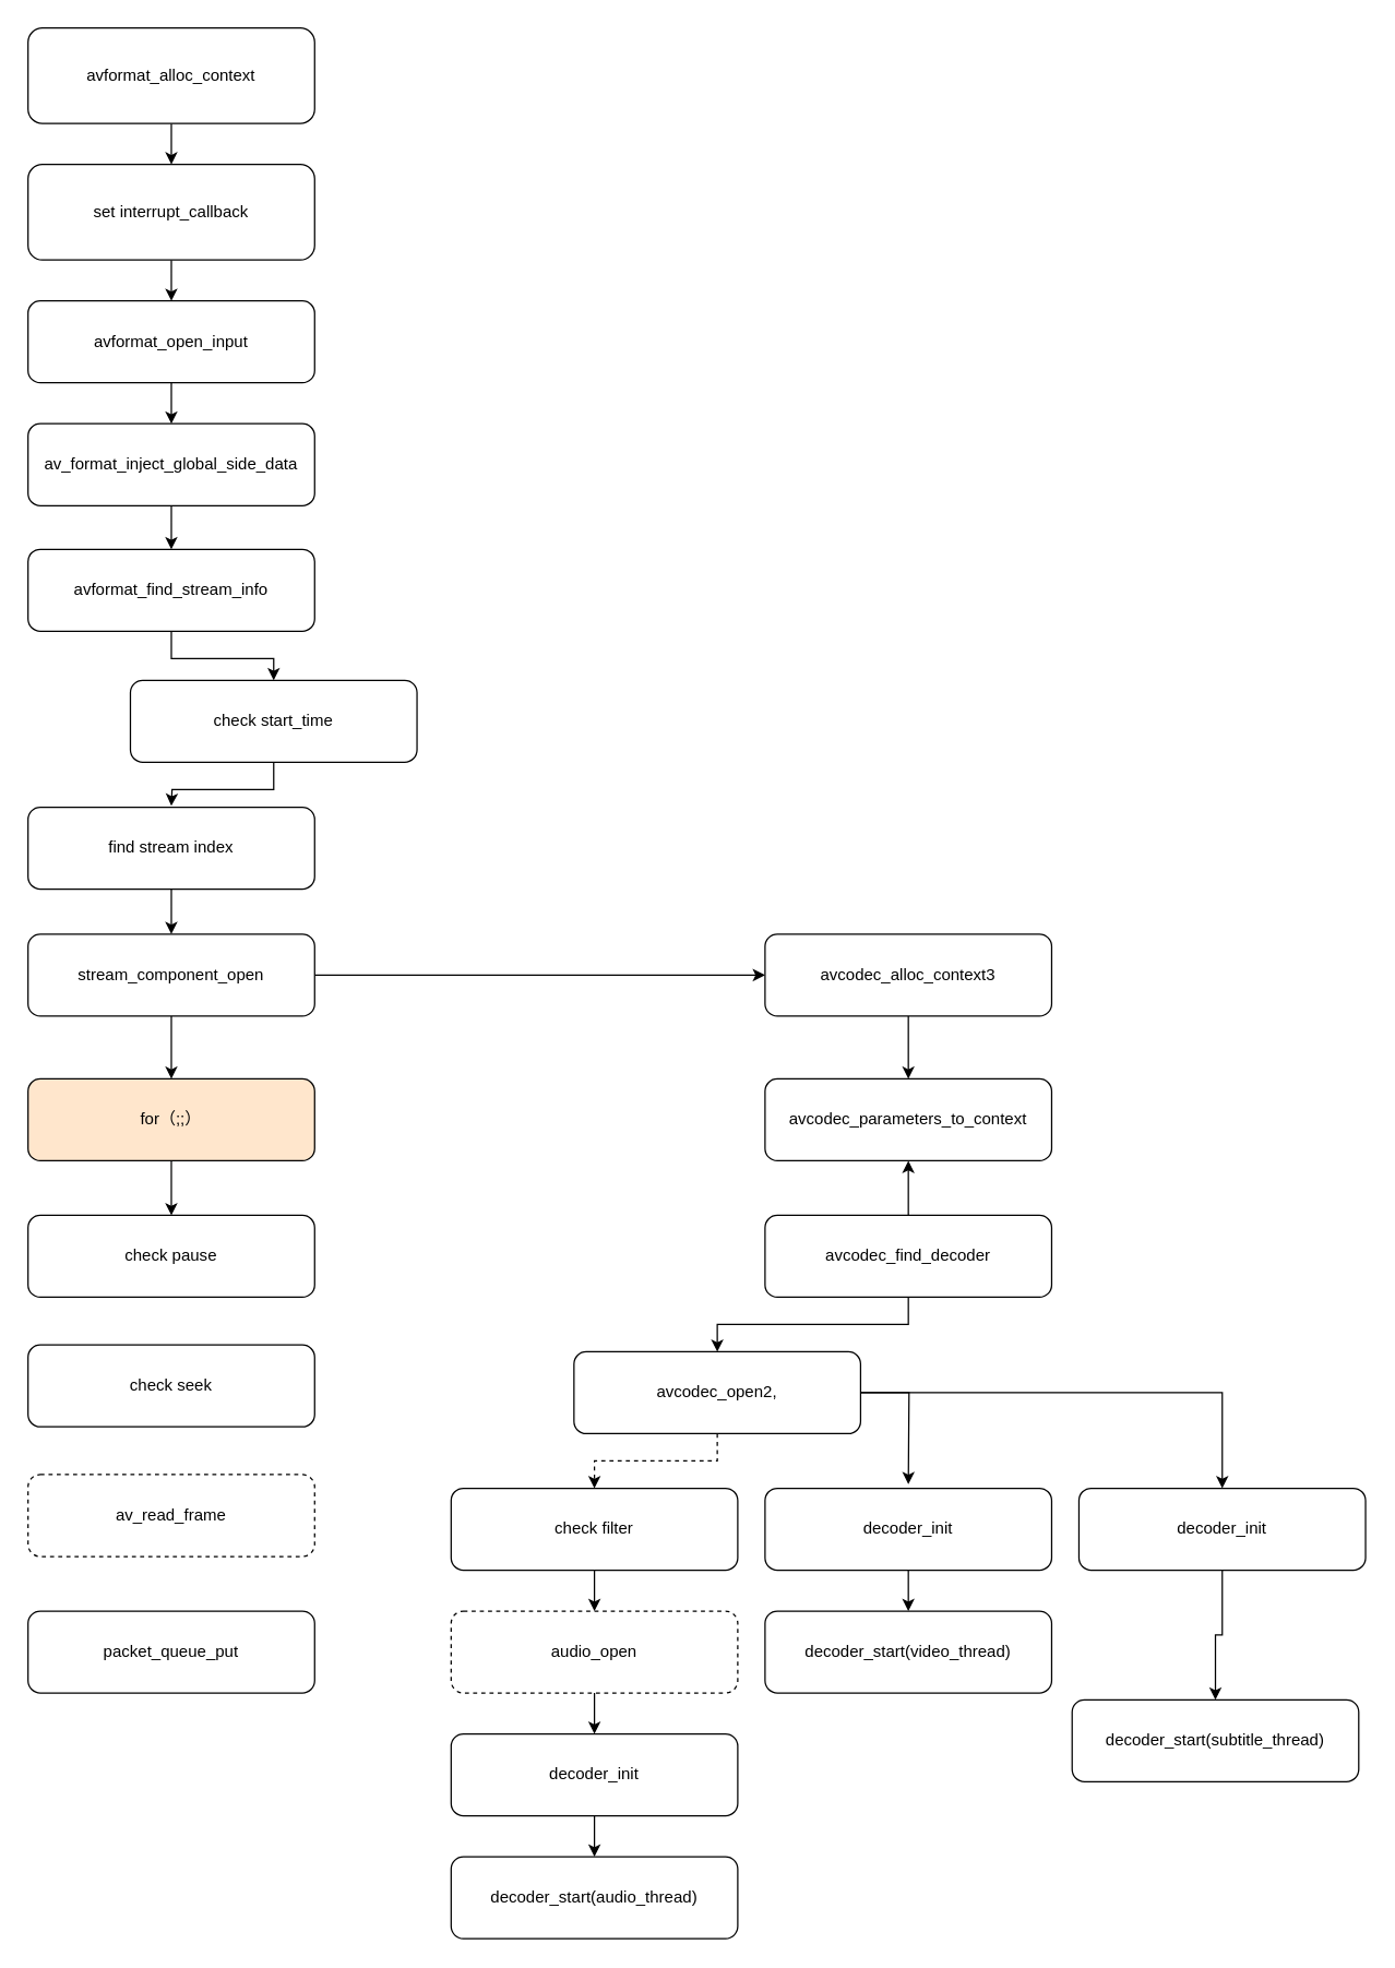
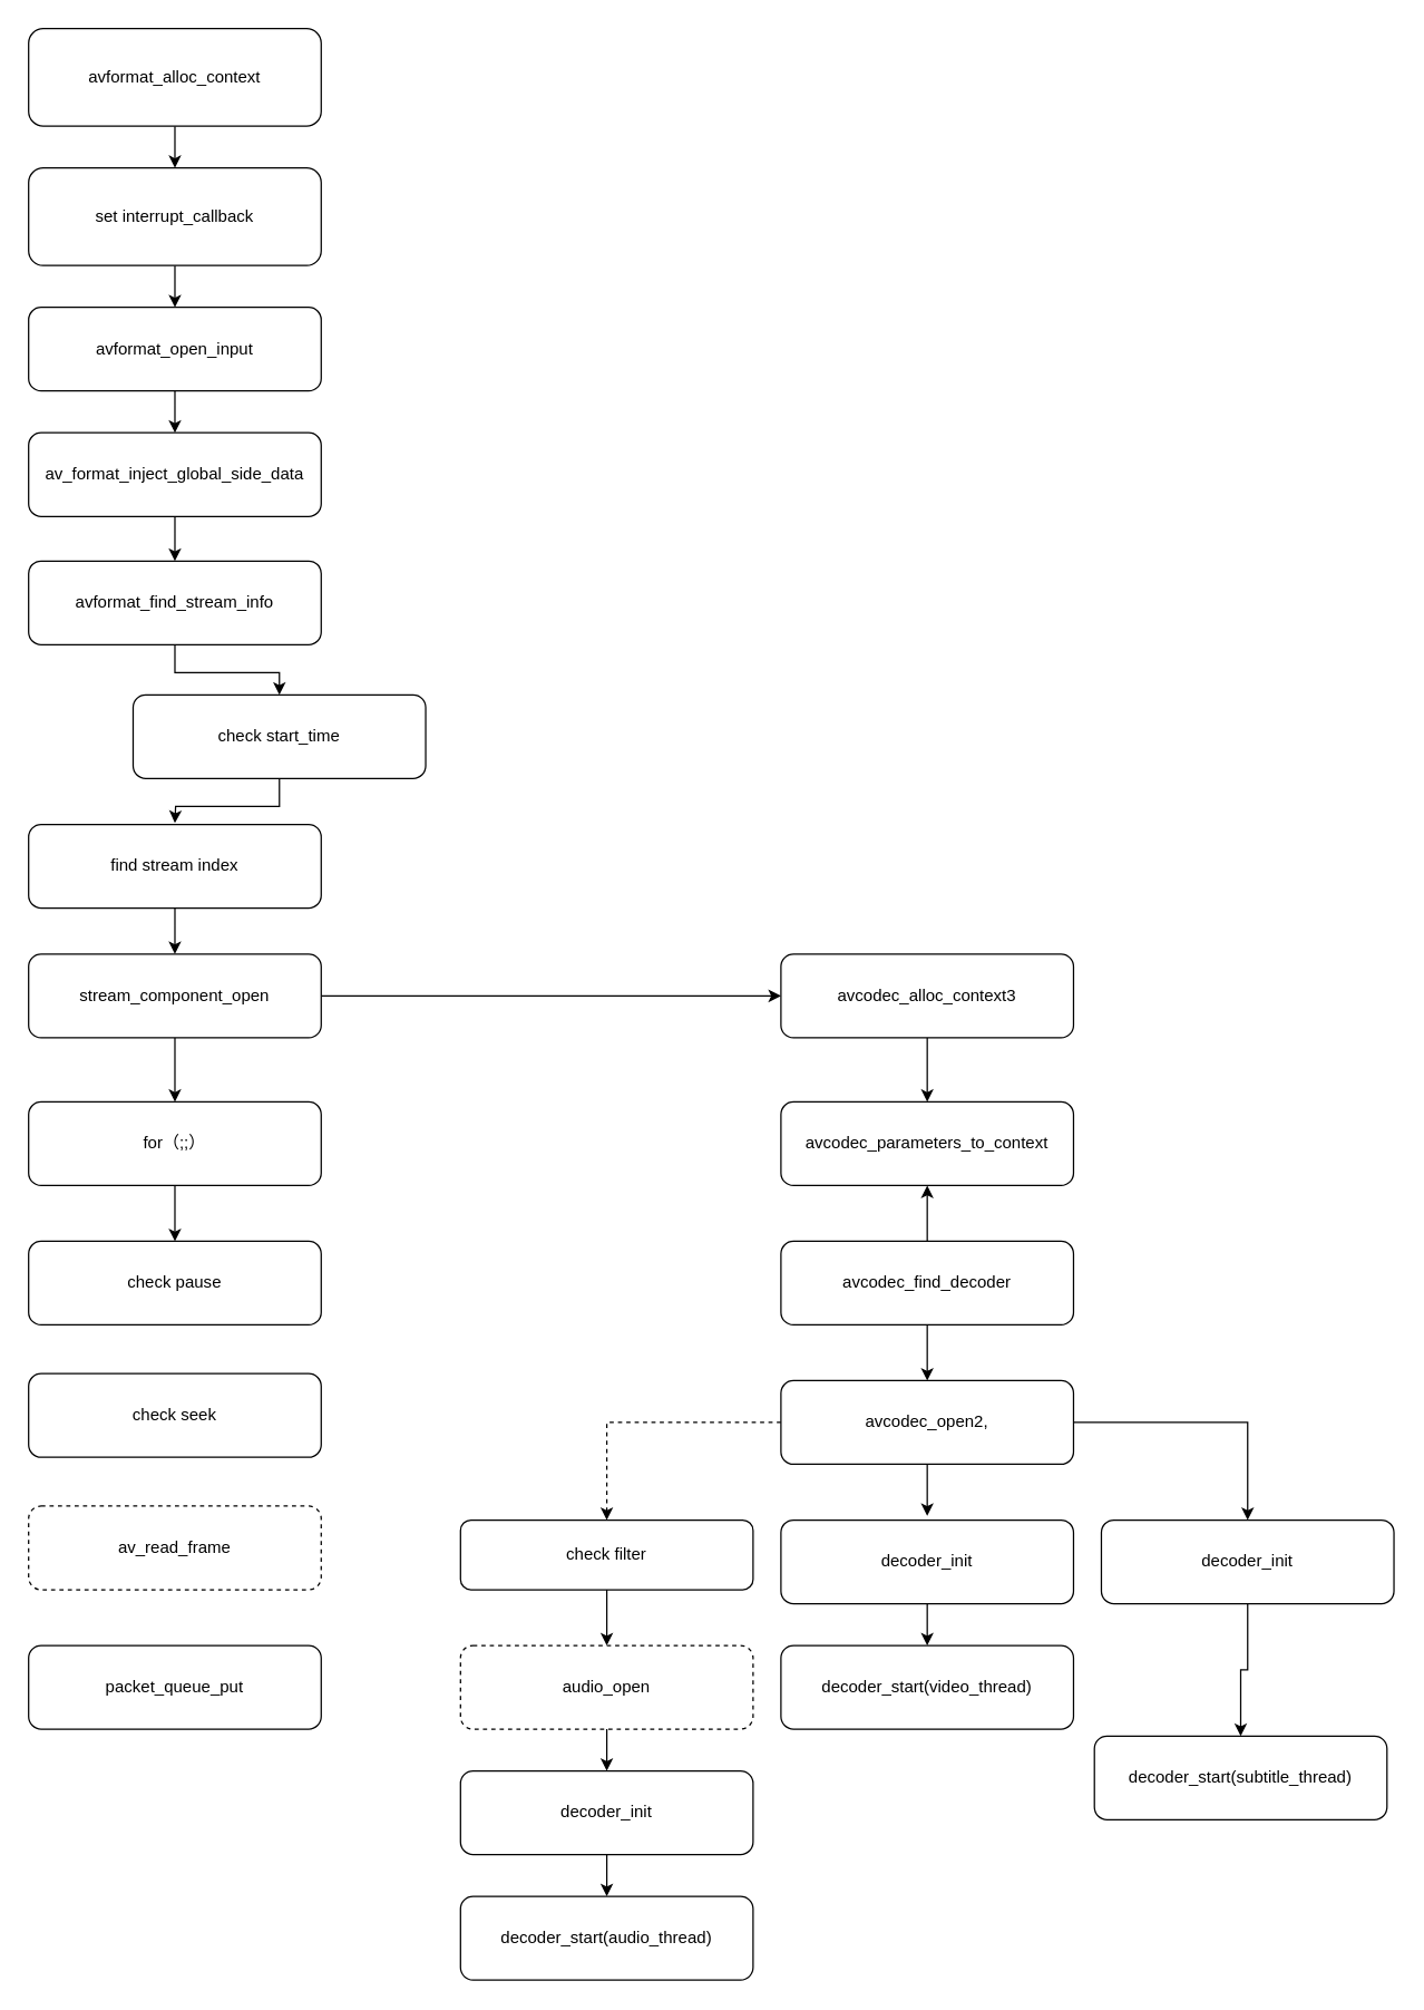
- <mxCell id="20" value="for（;;）" style="whiteSpace=wrap;html=1;rounded=1;shadow=0;strokeWidth=1;glass=0;fillColor=#ffe6cc;" vertex="1" parent="1"><mxGeometry x="20" y="790" width="210" height="60" as="geometry" /></mxCell>
+ <mxCell id="20" value="for（;;）" style="whiteSpace=wrap;html=1;rounded=1;shadow=0;strokeWidth=1;glass=0;" vertex="1" parent="1"><mxGeometry x="20" y="790" width="210" height="60" as="geometry" /></mxCell>
- <mxCell id="34" value="avcodec_open2," style="whiteSpace=wrap;html=1;rounded=1;shadow=0;strokeWidth=1;glass=0;" vertex="1" parent="1"><mxGeometry x="420" y="990" width="210" height="60" as="geometry" /></mxCell>
+ <mxCell id="34" value="avcodec_open2," style="whiteSpace=wrap;html=1;rounded=1;shadow=0;strokeWidth=1;glass=0;" vertex="1" parent="1"><mxGeometry x="560" y="990" width="210" height="60" as="geometry" /></mxCell>
- <mxCell id="36" value="check filter" style="whiteSpace=wrap;html=1;rounded=1;shadow=0;strokeWidth=1;glass=0;" vertex="1" parent="1"><mxGeometry x="330" y="1090" width="210" height="60" as="geometry" /></mxCell>
+ <mxCell id="36" value="check filter" style="whiteSpace=wrap;html=1;rounded=1;shadow=0;strokeWidth=1;glass=0;" vertex="1" parent="1"><mxGeometry x="330" y="1090" width="210" height="50" as="geometry" /></mxCell>
